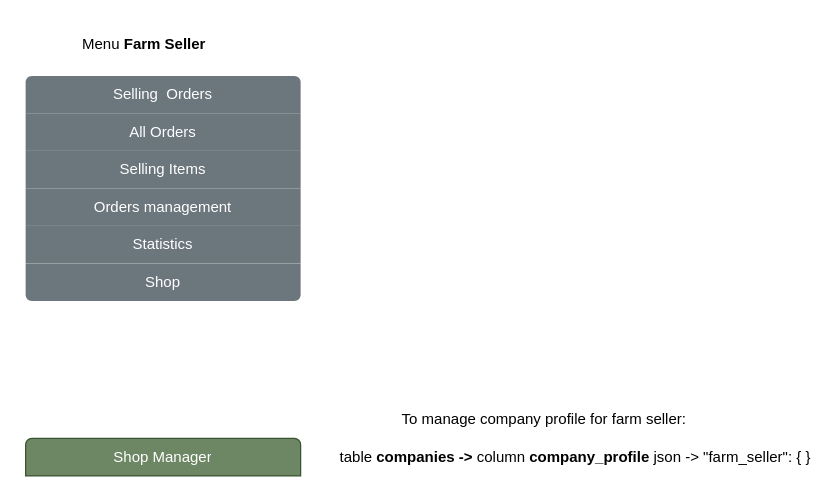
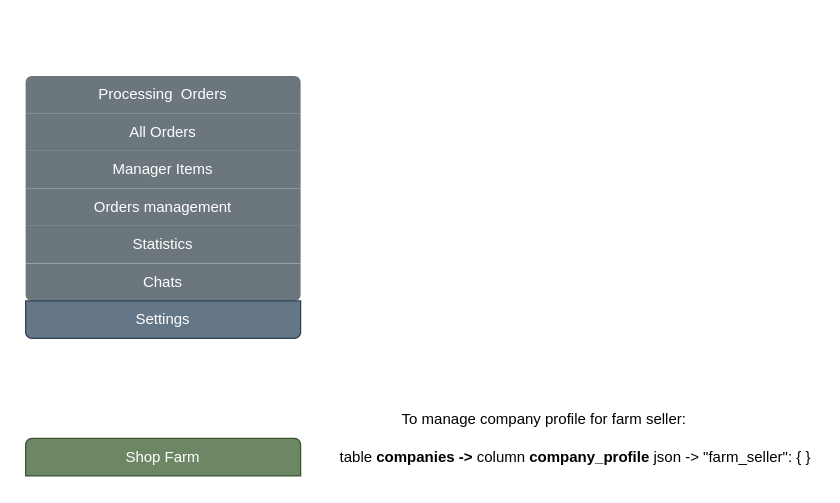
- <mxCell id="2" value="Menu &lt;b&gt;Farm Seller&lt;/b&gt;" style="text;html=1;align=center;verticalAlign=middle;whiteSpace=wrap;rounded=0;" parent="1" vertex="1"><mxGeometry x="30" y="20" width="170" height="30" as="geometry" /></mxCell>
- <mxCell id="5" value="Selling&amp;nbsp; Orders" style="text;strokeColor=inherit;align=center;verticalAlign=middle;spacingLeft=10;spacingRight=10;overflow=hidden;points=[[0,0.5],[1,0.5]];portConstraint=eastwest;rotatable=0;whiteSpace=wrap;html=1;shape=mxgraph.bootstrap.topButton;rSize=5;fillColor=inherit;fontColor=inherit;" parent="4" vertex="1"><mxGeometry width="220" height="30" as="geometry" /></mxCell>
+ <mxCell id="5" value="Processing&amp;nbsp; Orders" style="text;strokeColor=inherit;align=center;verticalAlign=middle;spacingLeft=10;spacingRight=10;overflow=hidden;points=[[0,0.5],[1,0.5]];portConstraint=eastwest;rotatable=0;whiteSpace=wrap;html=1;shape=mxgraph.bootstrap.topButton;rSize=5;fillColor=inherit;fontColor=inherit;" parent="4" vertex="1"><mxGeometry width="220" height="30" as="geometry" /></mxCell>
- <mxCell id="7" value="Selling Items" style="text;strokeColor=inherit;align=center;verticalAlign=middle;spacingLeft=10;spacingRight=10;overflow=hidden;points=[[0,0.5],[1,0.5]];portConstraint=eastwest;rotatable=0;whiteSpace=wrap;html=1;rSize=5;fillColor=inherit;fontColor=inherit;" parent="4" vertex="1"><mxGeometry y="60" width="220" height="30" as="geometry" /></mxCell>
+ <mxCell id="7" value="Manager Items" style="text;strokeColor=inherit;align=center;verticalAlign=middle;spacingLeft=10;spacingRight=10;overflow=hidden;points=[[0,0.5],[1,0.5]];portConstraint=eastwest;rotatable=0;whiteSpace=wrap;html=1;rSize=5;fillColor=inherit;fontColor=inherit;" parent="4" vertex="1"><mxGeometry y="60" width="220" height="30" as="geometry" /></mxCell>
- <mxCell id="10" value="Shop" style="text;strokeColor=inherit;align=center;verticalAlign=middle;spacingLeft=10;spacingRight=10;overflow=hidden;points=[[0,0.5],[1,0.5]];portConstraint=eastwest;rotatable=0;whiteSpace=wrap;html=1;shape=mxgraph.bootstrap.bottomButton;rSize=5;fillColor=inherit;fontColor=inherit;" parent="4" vertex="1"><mxGeometry y="150" width="220" height="30" as="geometry" /></mxCell>
+ <mxCell id="10" value="Chats" style="text;strokeColor=inherit;align=center;verticalAlign=middle;spacingLeft=10;spacingRight=10;overflow=hidden;points=[[0,0.5],[1,0.5]];portConstraint=eastwest;rotatable=0;whiteSpace=wrap;html=1;shape=mxgraph.bootstrap.bottomButton;rSize=5;fillColor=inherit;fontColor=inherit;" parent="4" vertex="1"><mxGeometry y="150" width="220" height="30" as="geometry" /></mxCell>
+ <mxCell id="11" value="Settings" style="text;strokeColor=#314354;align=center;verticalAlign=middle;spacingLeft=10;spacingRight=10;overflow=hidden;points=[[0,0.5],[1,0.5]];portConstraint=eastwest;rotatable=0;whiteSpace=wrap;html=1;shape=mxgraph.bootstrap.bottomButton;rSize=5;fillColor=#647687;fontColor=#ffffff;" parent="3" vertex="1"><mxGeometry y="180" width="220" height="30" as="geometry" /></mxCell>
- <mxCell id="13" value="Shop Manager" style="text;strokeColor=inherit;align=center;verticalAlign=middle;spacingLeft=10;spacingRight=10;overflow=hidden;points=[[0,0.5],[1,0.5]];portConstraint=eastwest;rotatable=0;whiteSpace=wrap;html=1;shape=mxgraph.bootstrap.topButton;rSize=5;fillColor=inherit;fontColor=inherit;" parent="12" vertex="1"><mxGeometry width="220" height="30" as="geometry" /></mxCell>
+ <mxCell id="13" value="Shop Farm" style="text;strokeColor=inherit;align=center;verticalAlign=middle;spacingLeft=10;spacingRight=10;overflow=hidden;points=[[0,0.5],[1,0.5]];portConstraint=eastwest;rotatable=0;whiteSpace=wrap;html=1;shape=mxgraph.bootstrap.topButton;rSize=5;fillColor=inherit;fontColor=inherit;" parent="12" vertex="1"><mxGeometry width="220" height="30" as="geometry" /></mxCell>
